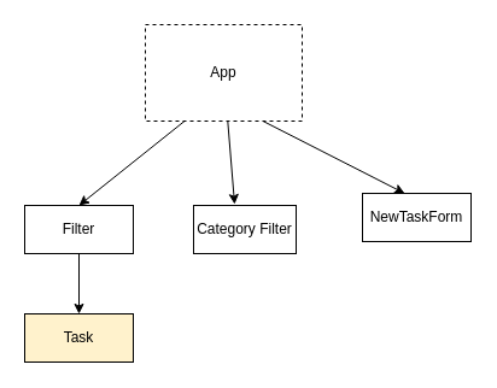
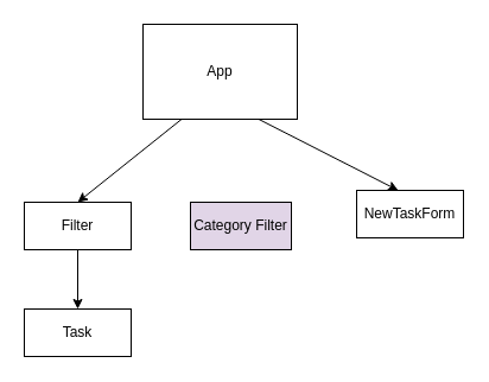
- <mxCell id="5" value="App" style="whiteSpace=wrap;html=1;dashed=1;" parent="1" vertex="1"><mxGeometry x="120" y="20" width="130" height="80" as="geometry" /></mxCell>
+ <mxCell id="5" value="App" style="whiteSpace=wrap;html=1;" parent="1" vertex="1"><mxGeometry x="120" y="20" width="130" height="80" as="geometry" /></mxCell>
- <mxCell id="2" value="" style="edgeStyle=none;html=1;entryX=0.4;entryY=-0.025;entryDx=0;entryDy=0;entryPerimeter=0;" parent="1" source="5" target="9" edge="1"><mxGeometry relative="1" as="geometry" /></mxCell>
- <mxCell id="9" value="Category Filter" style="whiteSpace=wrap;html=1;" parent="1" vertex="1"><mxGeometry x="160" y="170" width="85" height="40" as="geometry" /></mxCell>
+ <mxCell id="9" value="Category Filter" style="whiteSpace=wrap;html=1;fillColor=#e1d5e7;" parent="1" vertex="1"><mxGeometry x="160" y="170" width="85" height="40" as="geometry" /></mxCell>
- <mxCell id="8" value="Task&lt;br&gt;" style="whiteSpace=wrap;html=1;fillColor=#fff2cc;" parent="1" vertex="1"><mxGeometry x="20" y="260" width="90" height="40" as="geometry" /></mxCell>
+ <mxCell id="8" value="Task&lt;br&gt;" style="whiteSpace=wrap;html=1;" parent="1" vertex="1"><mxGeometry x="20" y="260" width="90" height="40" as="geometry" /></mxCell>
